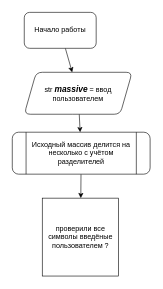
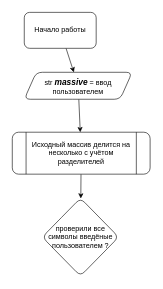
- <mxCell id="5" value="str &lt;i&gt;&lt;b&gt;&lt;font style=&quot;font-size: 14px&quot;&gt;massive&lt;/font&gt;&lt;/b&gt;&lt;/i&gt; = ввод пользователем" style="shape=parallelogram;perimeter=parallelogramPerimeter;whiteSpace=wrap;html=1;fixedSize=1;rounded=1;" vertex="1" parent="1"><mxGeometry x="40" y="120" width="180" height="70" as="geometry" /></mxCell>
+ <mxCell id="5" value="str &lt;i&gt;&lt;b&gt;&lt;font style=&quot;font-size: 14px&quot;&gt;massive&lt;/font&gt;&lt;/b&gt;&lt;/i&gt; = ввод пользователем" style="shape=parallelogram;perimeter=parallelogramPerimeter;whiteSpace=wrap;html=1;fixedSize=1;rounded=1;" vertex="1" parent="1"><mxGeometry x="40" y="120" width="180" height="45" as="geometry" /></mxCell>
- <mxCell id="8" value="проверили все символы введёные пользователем ?&lt;br&gt;" style="whiteSpace=wrap;html=1;rounded=0;" vertex="1" parent="1"><mxGeometry x="70" y="330" width="127.5" height="130" as="geometry" /></mxCell>
+ <mxCell id="8" value="проверили все символы введёные пользователем ?&lt;br&gt;" style="rhombus;whiteSpace=wrap;html=1;rounded=1;" vertex="1" parent="1"><mxGeometry x="70" y="330" width="127.5" height="130" as="geometry" /></mxCell>
